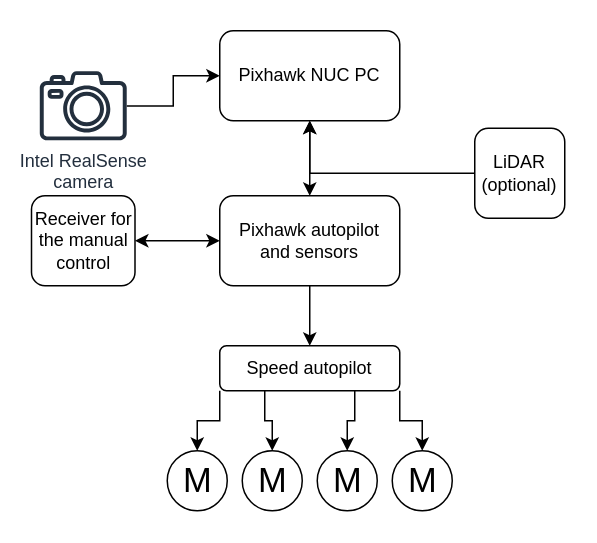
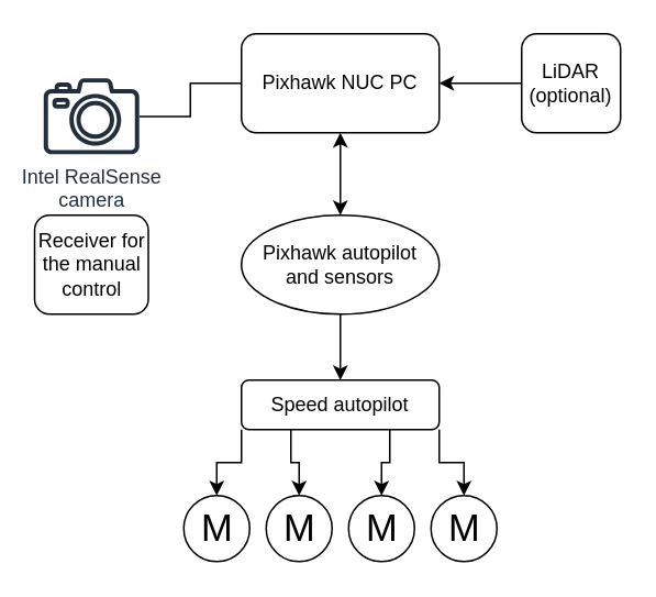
- <mxCell id="6" style="edgeStyle=orthogonalEdgeStyle;rounded=0;orthogonalLoop=1;jettySize=auto;html=1;entryX=0;entryY=0.5;entryDx=0;entryDy=0;" edge="1" parent="1" source="7" target="5"><mxGeometry relative="1" as="geometry" /></mxCell>
+ <mxCell id="6" style="edgeStyle=orthogonalEdgeStyle;rounded=0;orthogonalLoop=1;jettySize=auto;html=1;entryX=0;entryY=0.5;entryDx=0;entryDy=0;endArrow=none;" edge="1" parent="1" source="7" target="5"><mxGeometry relative="1" as="geometry" /></mxCell>
- <mxCell id="18" value="&lt;font style=&quot;font-size: 12px;&quot;&gt;LiDAR&lt;br&gt;(optional)&lt;br&gt;&lt;/font&gt;" style="rounded=1;whiteSpace=wrap;html=1;fontSize=12;" vertex="1" parent="1"><mxGeometry x="316" y="85" width="60" height="60" as="geometry" /></mxCell>
+ <mxCell id="18" value="&lt;font style=&quot;font-size: 12px;&quot;&gt;LiDAR&lt;br&gt;(optional)&lt;br&gt;&lt;/font&gt;" style="rounded=1;whiteSpace=wrap;html=1;fontSize=12;" vertex="1" parent="1"><mxGeometry x="316" y="20" width="60" height="60" as="geometry" /></mxCell>
- <mxCell id="19" value="" style="edgeStyle=orthogonalEdgeStyle;rounded=0;orthogonalLoop=1;jettySize=auto;html=1;fontSize=12;startArrow=classic;startFill=1;" edge="1" parent="1" source="20" target="3"><mxGeometry relative="1" as="geometry" /></mxCell>
- <mxCell id="3" value="Pixhawk autopilot&lt;br&gt;and sensors" style="rounded=1;whiteSpace=wrap;html=1;" vertex="1" parent="1"><mxGeometry x="146" y="130" width="120" height="60" as="geometry" /></mxCell>
+ <mxCell id="3" value="Pixhawk autopilot&lt;br&gt;and sensors" style="ellipse;whiteSpace=wrap;html=1;" vertex="1" parent="1"><mxGeometry x="146" y="130" width="120" height="60" as="geometry" /></mxCell>
